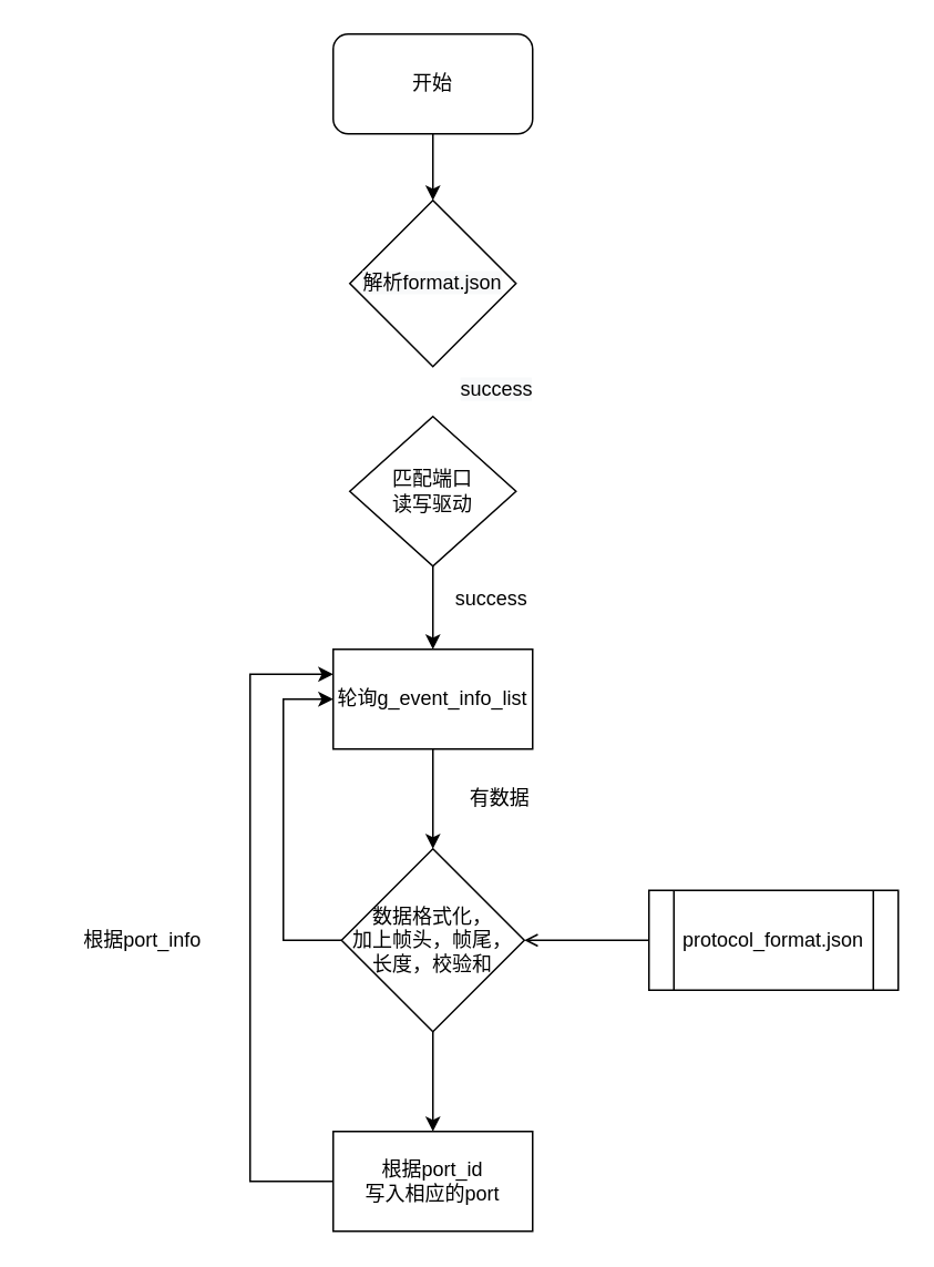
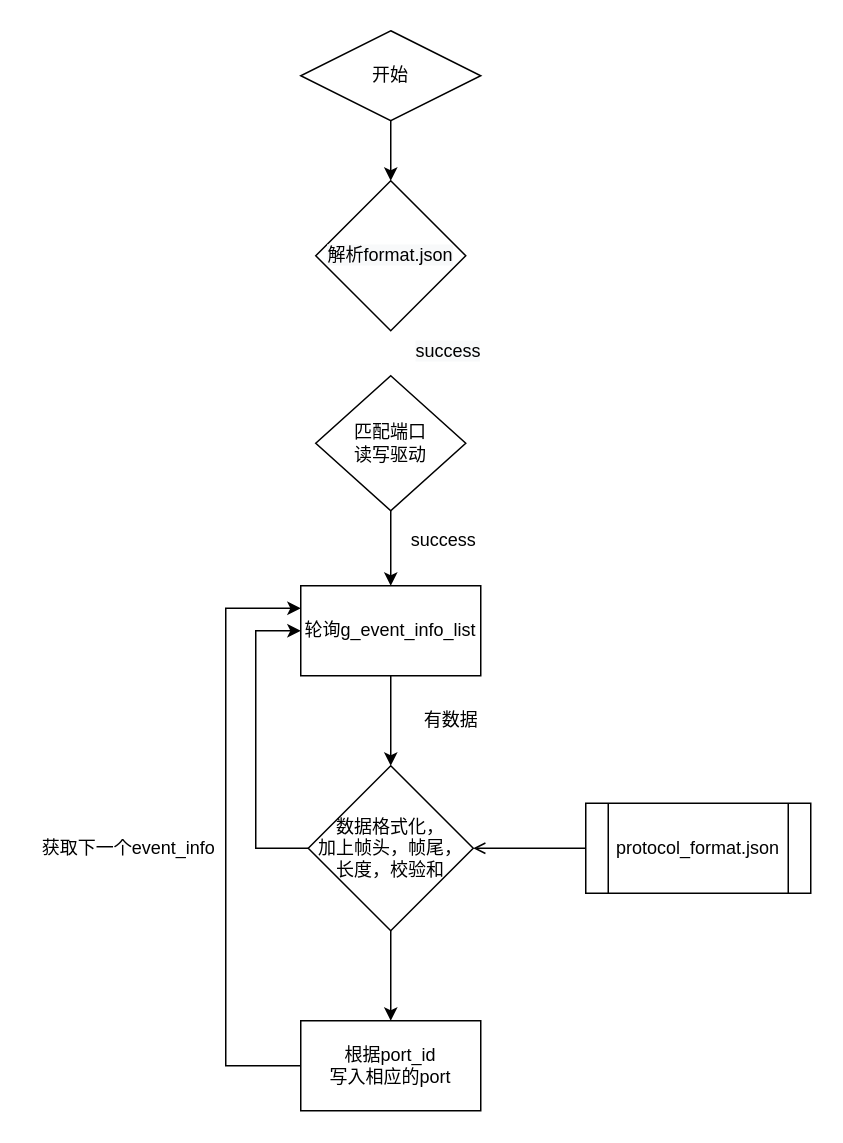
- <mxCell id="3" value="开始" style="rounded=1;whiteSpace=wrap;html=1;" vertex="1" parent="1"><mxGeometry x="200" y="20" width="120" height="60" as="geometry" /></mxCell>
+ <mxCell id="3" value="开始" style="rhombus;whiteSpace=wrap;html=1;" vertex="1" parent="1"><mxGeometry x="200" y="20" width="120" height="60" as="geometry" /></mxCell>
- <mxCell id="16" value="根据port_info" style="text;html=1;align=center;verticalAlign=middle;resizable=0;points=[];autosize=1;strokeColor=none;" vertex="1" parent="1"><mxGeometry x="20" y="555" width="130" height="20" as="geometry" /></mxCell>
+ <mxCell id="16" value="获取下一个event_info" style="text;html=1;align=center;verticalAlign=middle;resizable=0;points=[];autosize=1;strokeColor=none;" vertex="1" parent="1"><mxGeometry x="20" y="555" width="130" height="20" as="geometry" /></mxCell>
